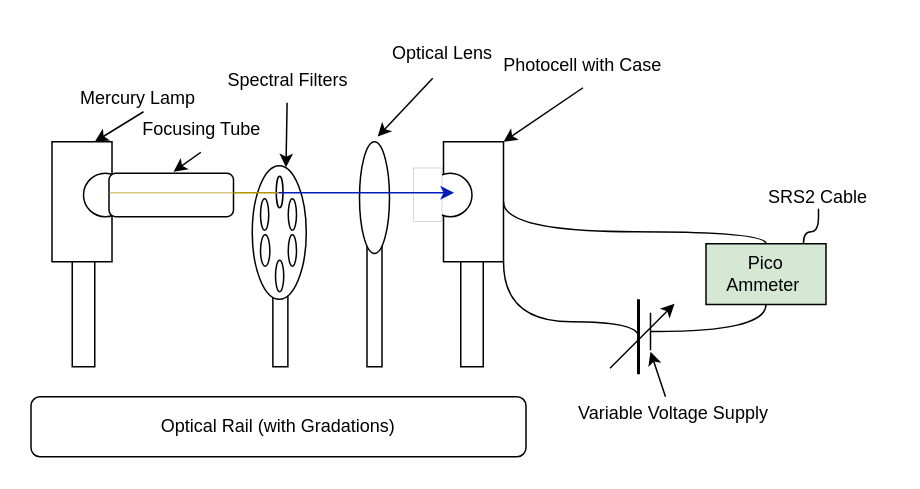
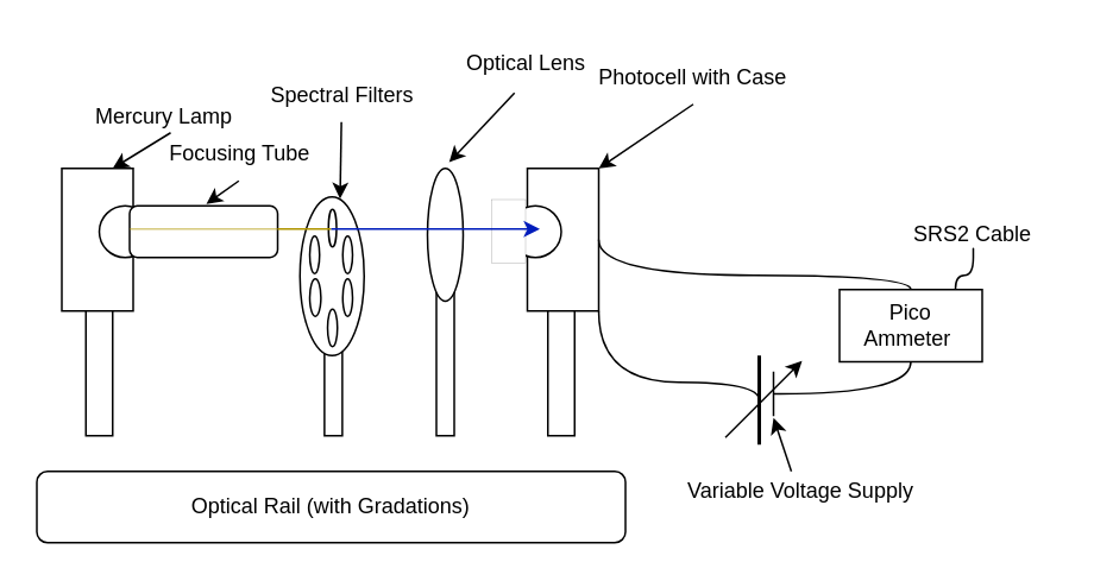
- <mxCell id="26" value="Pico Ammeter&amp;nbsp;" style="rounded=0;whiteSpace=wrap;html=1;fillColor=#d5e8d4;" vertex="1" parent="1"><mxGeometry x="470" y="162" width="80" height="40.5" as="geometry" /></mxCell>
+ <mxCell id="26" value="Pico Ammeter&amp;nbsp;" style="rounded=0;whiteSpace=wrap;html=1;" vertex="1" parent="1"><mxGeometry x="470" y="162" width="80" height="40.5" as="geometry" /></mxCell>
